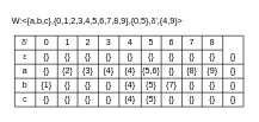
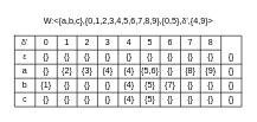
- <mxCell id="2" value="&lt;font style=&quot;font-size: 12px&quot;&gt;W:&amp;lt;{a,b,c},{0,1,2,3,4,5,6,7,8,9},{0,5},&lt;span style=&quot;color: rgb(32 , 33 , 34) ; background-color: rgb(255 , 255 , 255)&quot;&gt;δ'&lt;/span&gt;,{4,9}&amp;gt;&lt;/font&gt;" style="text;html=1;align=center;verticalAlign=middle;resizable=0;points=[];autosize=1;" parent="1" vertex="1"><mxGeometry x="10" y="20" width="250" height="20" as="geometry" /></mxCell>
+ <mxCell id="2" value="&lt;font style=&quot;font-size: 12px&quot;&gt;W:&amp;lt;{a,b,c},{0,1,2,3,4,5,6,7,8,9},{0,5},&lt;span style=&quot;color: rgb(32 , 33 , 34) ; background-color: rgb(255 , 255 , 255)&quot;&gt;δ'&lt;/span&gt;,{4,9}&amp;gt;&lt;/font&gt;" style="text;html=1;align=center;verticalAlign=middle;resizable=0;points=[];autosize=1;" parent="1" vertex="1"><mxGeometry x="55" y="20" width="250" height="20" as="geometry" /></mxCell>
